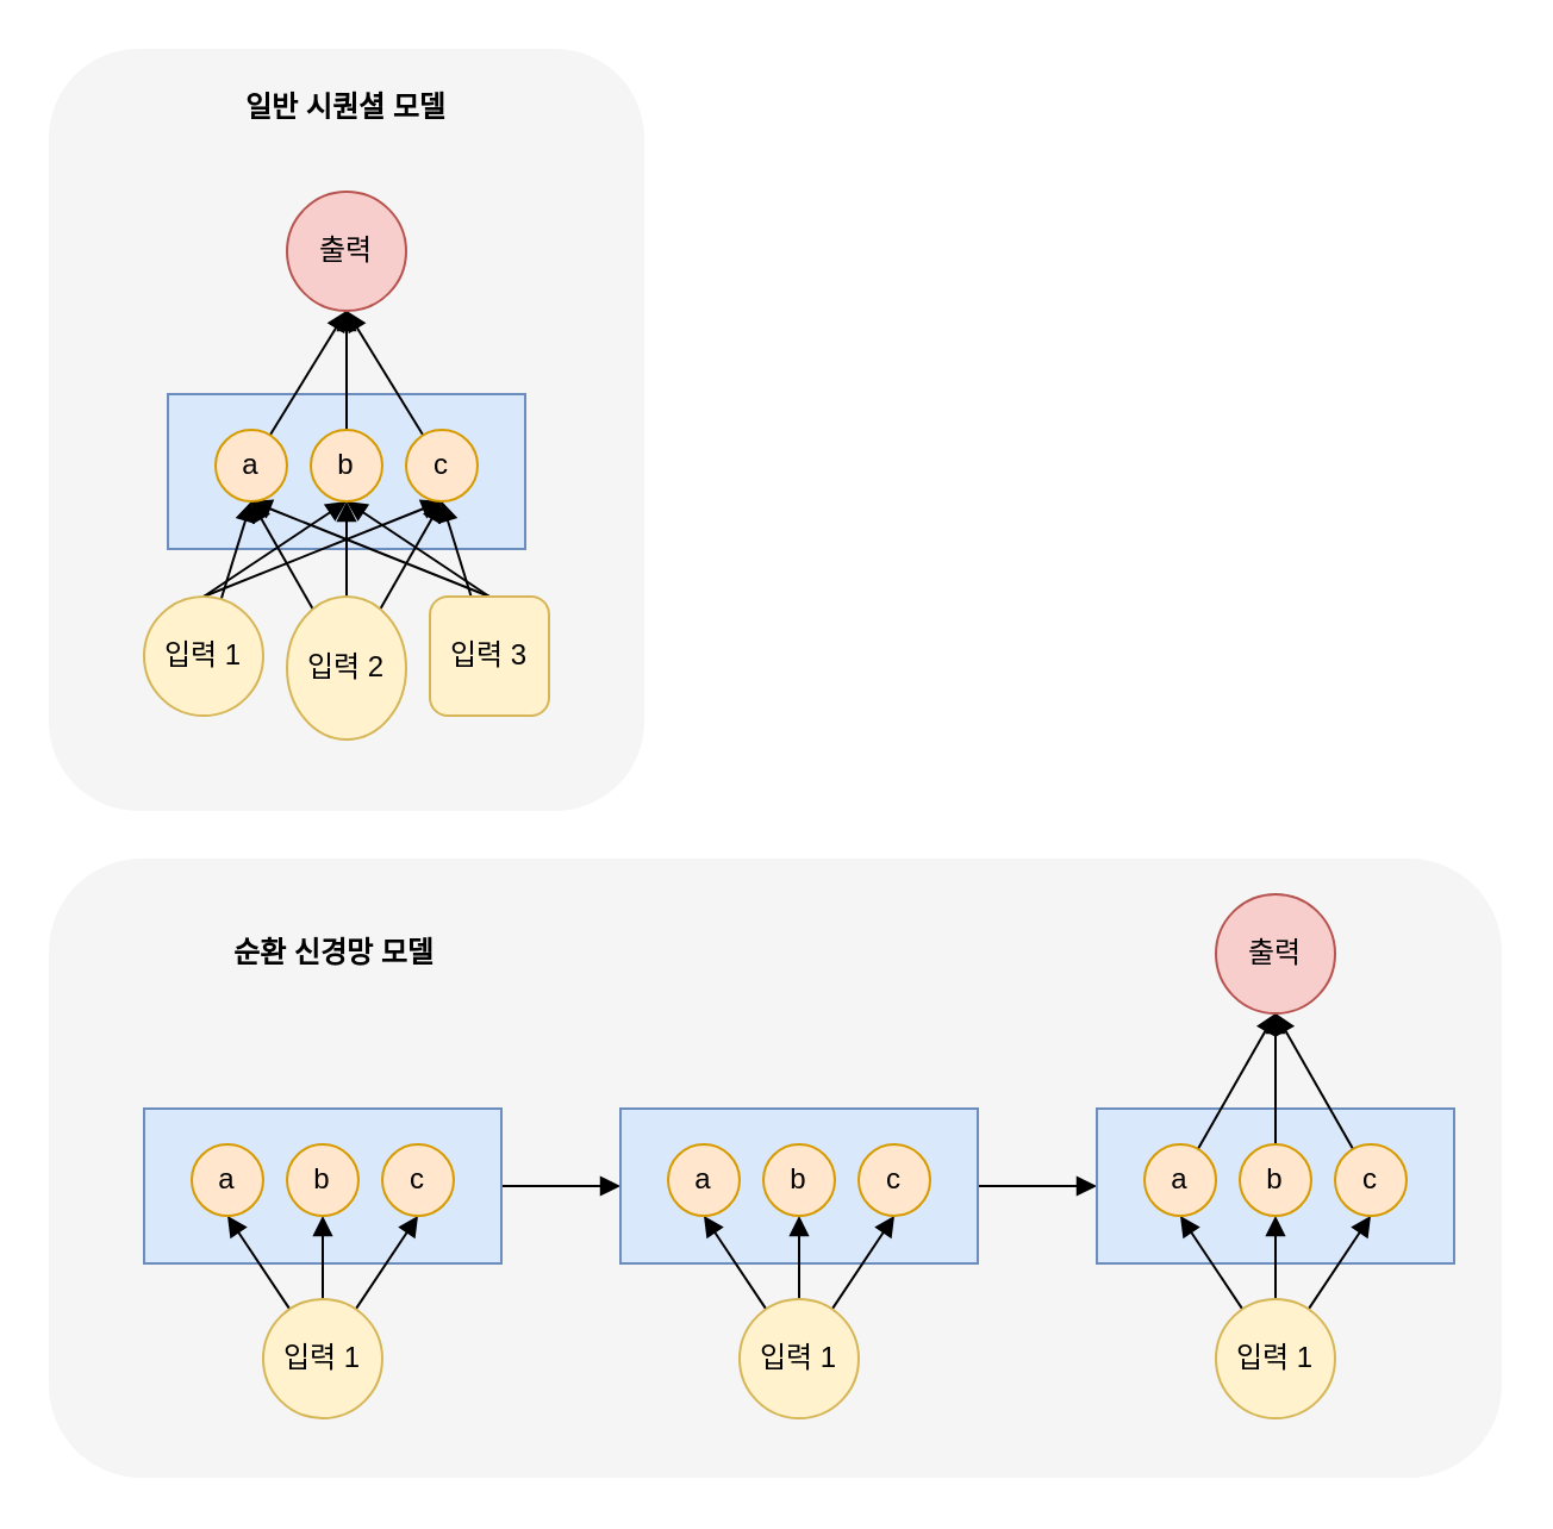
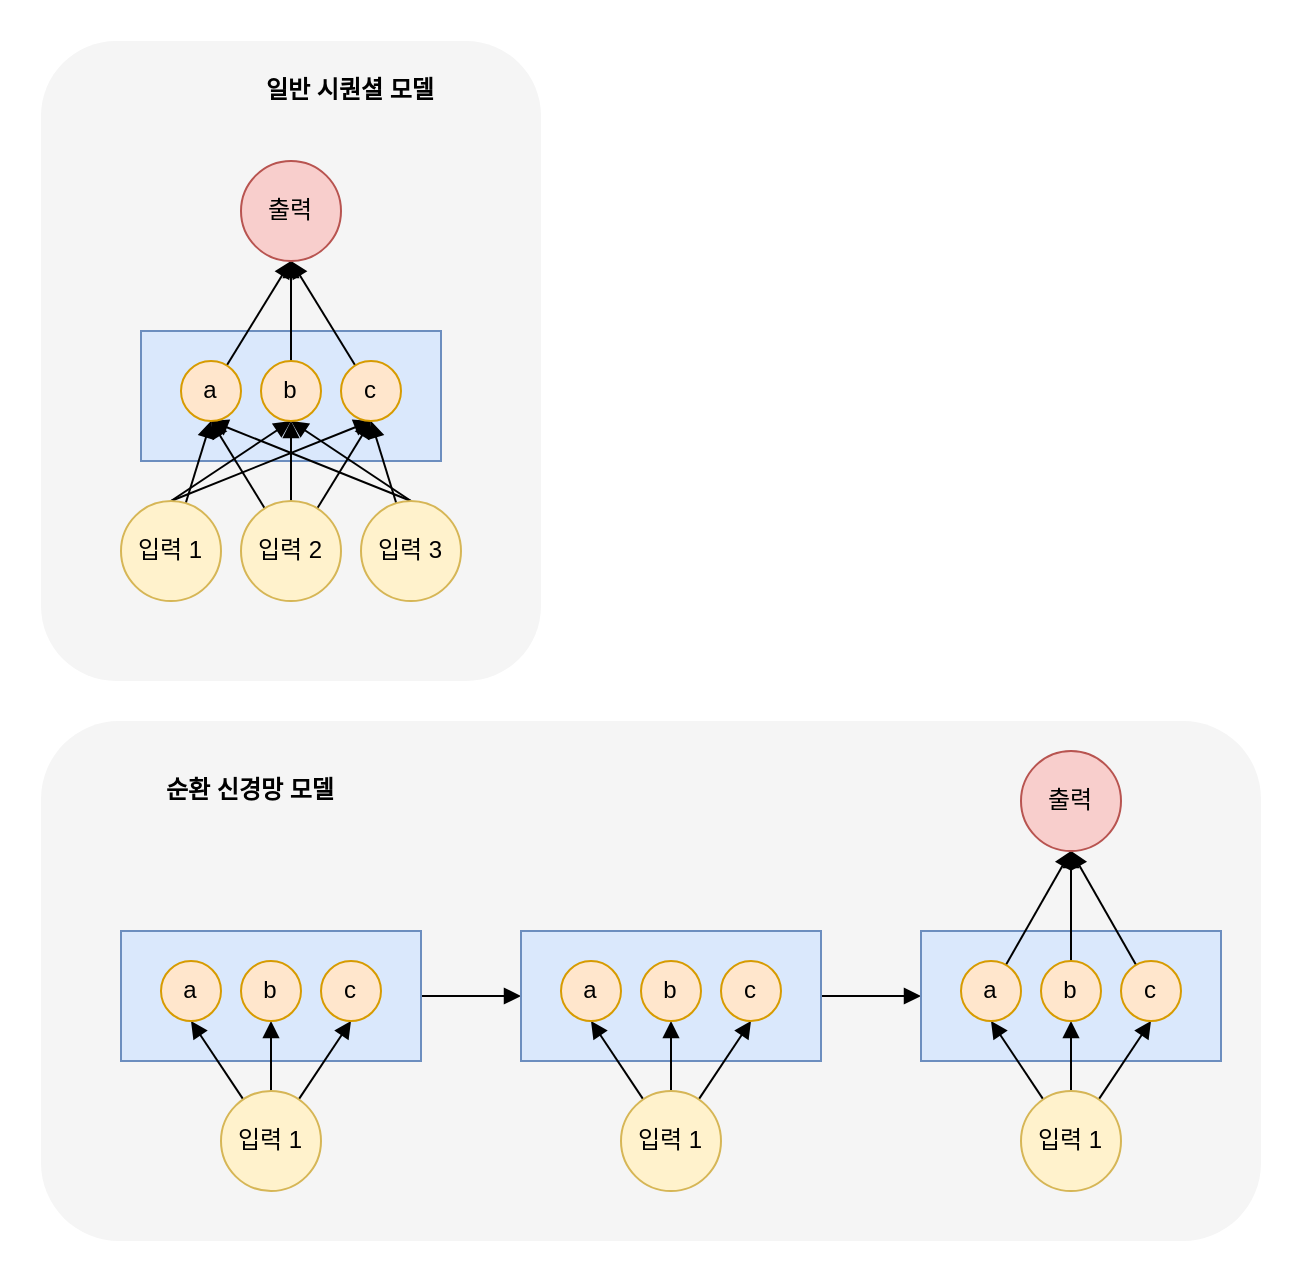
- <mxCell id="54" value="일반 시퀀셜 모델" style="text;html=1;align=center;verticalAlign=middle;whiteSpace=wrap;rounded=0;fontStyle=1" vertex="1" parent="1"><mxGeometry x="95" y="30" width="100" height="30" as="geometry" /></mxCell>
+ <mxCell id="54" value="일반 시퀀셜 모델" style="text;html=1;align=center;verticalAlign=middle;whiteSpace=wrap;rounded=0;fontStyle=1" vertex="1" parent="1"><mxGeometry x="125" y="30" width="100" height="30" as="geometry" /></mxCell>
- <mxCell id="18" value="입력 3" style="whiteSpace=wrap;html=1;aspect=fixed;fillColor=#fff2cc;strokeColor=#d6b656;rounded=1;" vertex="1" parent="1"><mxGeometry x="180" y="250" width="50" height="50" as="geometry" /></mxCell>
+ <mxCell id="18" value="입력 3" style="ellipse;whiteSpace=wrap;html=1;aspect=fixed;fillColor=#fff2cc;strokeColor=#d6b656;" vertex="1" parent="1"><mxGeometry x="180" y="250" width="50" height="50" as="geometry" /></mxCell>
- <mxCell id="14" value="입력 2" style="ellipse;whiteSpace=wrap;html=1;aspect=fixed;fillColor=#fff2cc;strokeColor=#d6b656;" vertex="1" parent="1"><mxGeometry x="120" y="250" width="50" height="60" as="geometry" /></mxCell>
+ <mxCell id="14" value="입력 2" style="ellipse;whiteSpace=wrap;html=1;aspect=fixed;fillColor=#fff2cc;strokeColor=#d6b656;" vertex="1" parent="1"><mxGeometry x="120" y="250" width="50" height="50" as="geometry" /></mxCell>
- <mxCell id="55" value="순환 신경망 모델" style="text;html=1;align=center;verticalAlign=middle;whiteSpace=wrap;rounded=0;fontStyle=1" vertex="1" parent="1"><mxGeometry x="90" y="385" width="100" height="30" as="geometry" /></mxCell>
+ <mxCell id="55" value="순환 신경망 모델" style="text;html=1;align=center;verticalAlign=middle;whiteSpace=wrap;rounded=0;fontStyle=1" vertex="1" parent="1"><mxGeometry x="75" y="380" width="100" height="30" as="geometry" /></mxCell>
